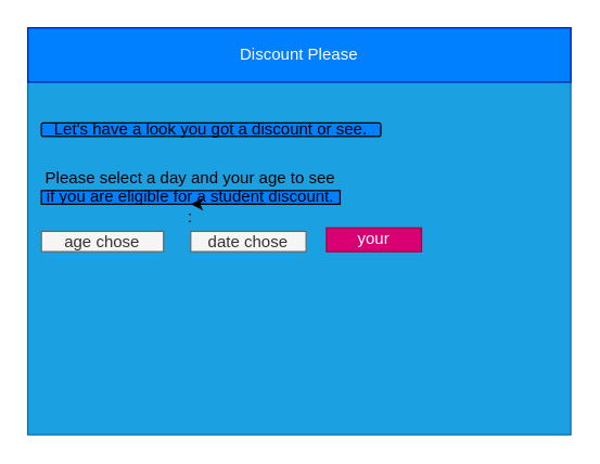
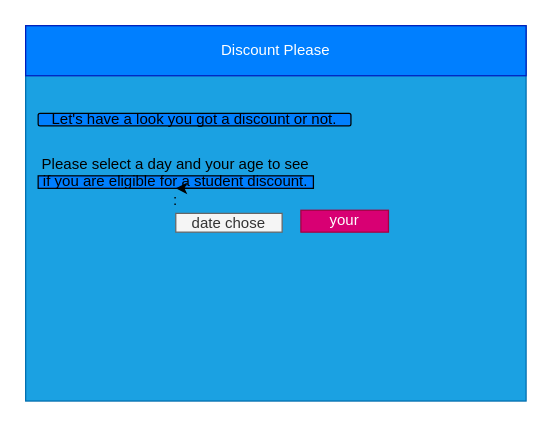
- <mxCell id="5" value="&lt;font color=&quot;#000000&quot;&gt;Let's have a look you got a discount or see.&lt;/font&gt;" style="rounded=1;whiteSpace=wrap;html=1;fillColor=#007FFF;" parent="1" vertex="1"><mxGeometry x="30" y="90" width="250" height="10" as="geometry" /></mxCell>
+ <mxCell id="5" value="&lt;font color=&quot;#000000&quot;&gt;Let's have a look you got a discount or not.&lt;/font&gt;" style="rounded=1;whiteSpace=wrap;html=1;fillColor=#007FFF;" parent="1" vertex="1"><mxGeometry x="30" y="90" width="250" height="10" as="geometry" /></mxCell>
- <mxCell id="8" value="age chose" style="rounded=0;whiteSpace=wrap;html=1;labelBackgroundColor=none;labelBorderColor=none;fontColor=#333333;fillColor=#f5f5f5;strokeColor=#666666;" vertex="1" parent="1"><mxGeometry x="30" y="170" width="90" height="15" as="geometry" /></mxCell>
